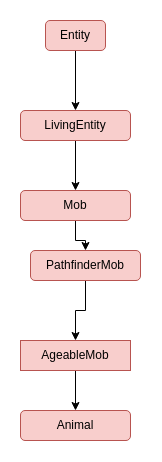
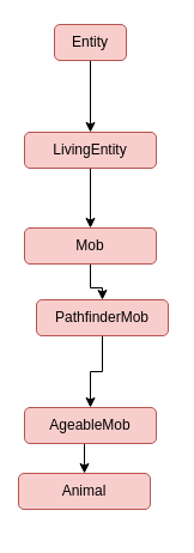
- <mxCell id="11" value="AgeableMob" style="whiteSpace=wrap;html=1;fillColor=#f8cecc;strokeColor=#b85450;rounded=0;" parent="1" vertex="1"><mxGeometry x="20" y="340" width="110" height="30" as="geometry" /></mxCell>
+ <mxCell id="11" value="AgeableMob" style="rounded=1;whiteSpace=wrap;html=1;fillColor=#f8cecc;strokeColor=#b85450;" parent="1" vertex="1"><mxGeometry x="20" y="340" width="110" height="30" as="geometry" /></mxCell>
- <mxCell id="12" value="Animal" style="rounded=1;whiteSpace=wrap;html=1;fillColor=#f8cecc;strokeColor=#b85450;" parent="1" vertex="1"><mxGeometry x="20" y="410" width="110" height="30" as="geometry" /></mxCell>
+ <mxCell id="12" value="Animal" style="rounded=1;whiteSpace=wrap;html=1;fillColor=#f8cecc;strokeColor=#b85450;" parent="1" vertex="1"><mxGeometry x="15" y="395" width="110" height="30" as="geometry" /></mxCell>
